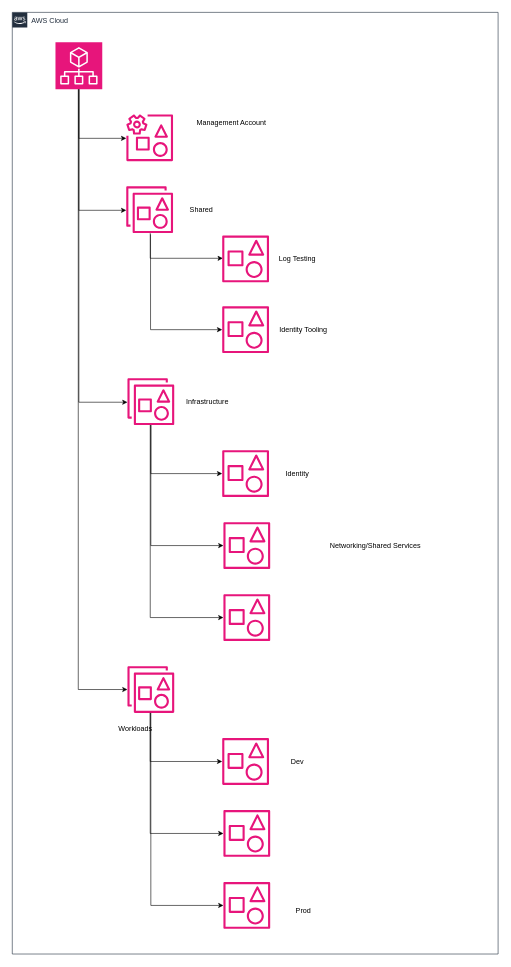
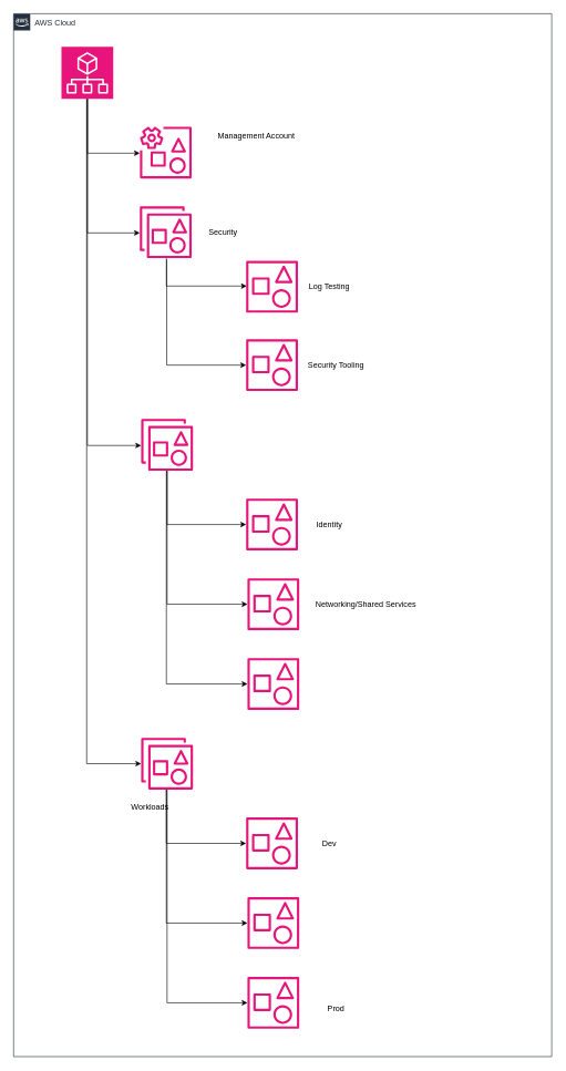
- <mxCell id="12" value="Shared" style="text;html=1;align=center;verticalAlign=middle;resizable=0;points=[];autosize=1;strokeColor=none;fillColor=none;" vertex="1" parent="2"><mxGeometry x="280" y="314" width="70" height="30" as="geometry" /></mxCell>
+ <mxCell id="12" value="Security" style="text;html=1;align=center;verticalAlign=middle;resizable=0;points=[];autosize=1;strokeColor=none;fillColor=none;" vertex="1" parent="2"><mxGeometry x="280" y="314" width="70" height="30" as="geometry" /></mxCell>
- <mxCell id="17" value="Identity Tooling" style="text;html=1;align=center;verticalAlign=middle;resizable=0;points=[];autosize=1;strokeColor=none;fillColor=none;" vertex="1" parent="2"><mxGeometry x="430" y="514" width="110" height="30" as="geometry" /></mxCell>
+ <mxCell id="17" value="Security Tooling" style="text;html=1;align=center;verticalAlign=middle;resizable=0;points=[];autosize=1;strokeColor=none;fillColor=none;" vertex="1" parent="2"><mxGeometry x="430" y="514" width="110" height="30" as="geometry" /></mxCell>
- <mxCell id="22" value="Infrastructure" style="text;html=1;align=center;verticalAlign=middle;resizable=0;points=[];autosize=1;strokeColor=none;fillColor=none;" vertex="1" parent="2"><mxGeometry x="280" y="634" width="90" height="30" as="geometry" /></mxCell>
- <mxCell id="26" value="Networking/Shared Services" style="text;html=1;align=center;verticalAlign=middle;resizable=0;points=[];autosize=1;strokeColor=none;fillColor=none;" vertex="1" parent="2"><mxGeometry x="520" y="874" width="170" height="30" as="geometry" /></mxCell>
+ <mxCell id="26" value="Networking/Shared Services" style="text;html=1;align=center;verticalAlign=middle;resizable=0;points=[];autosize=1;strokeColor=none;fillColor=none;" vertex="1" parent="2"><mxGeometry x="445" y="874" width="170" height="30" as="geometry" /></mxCell>
